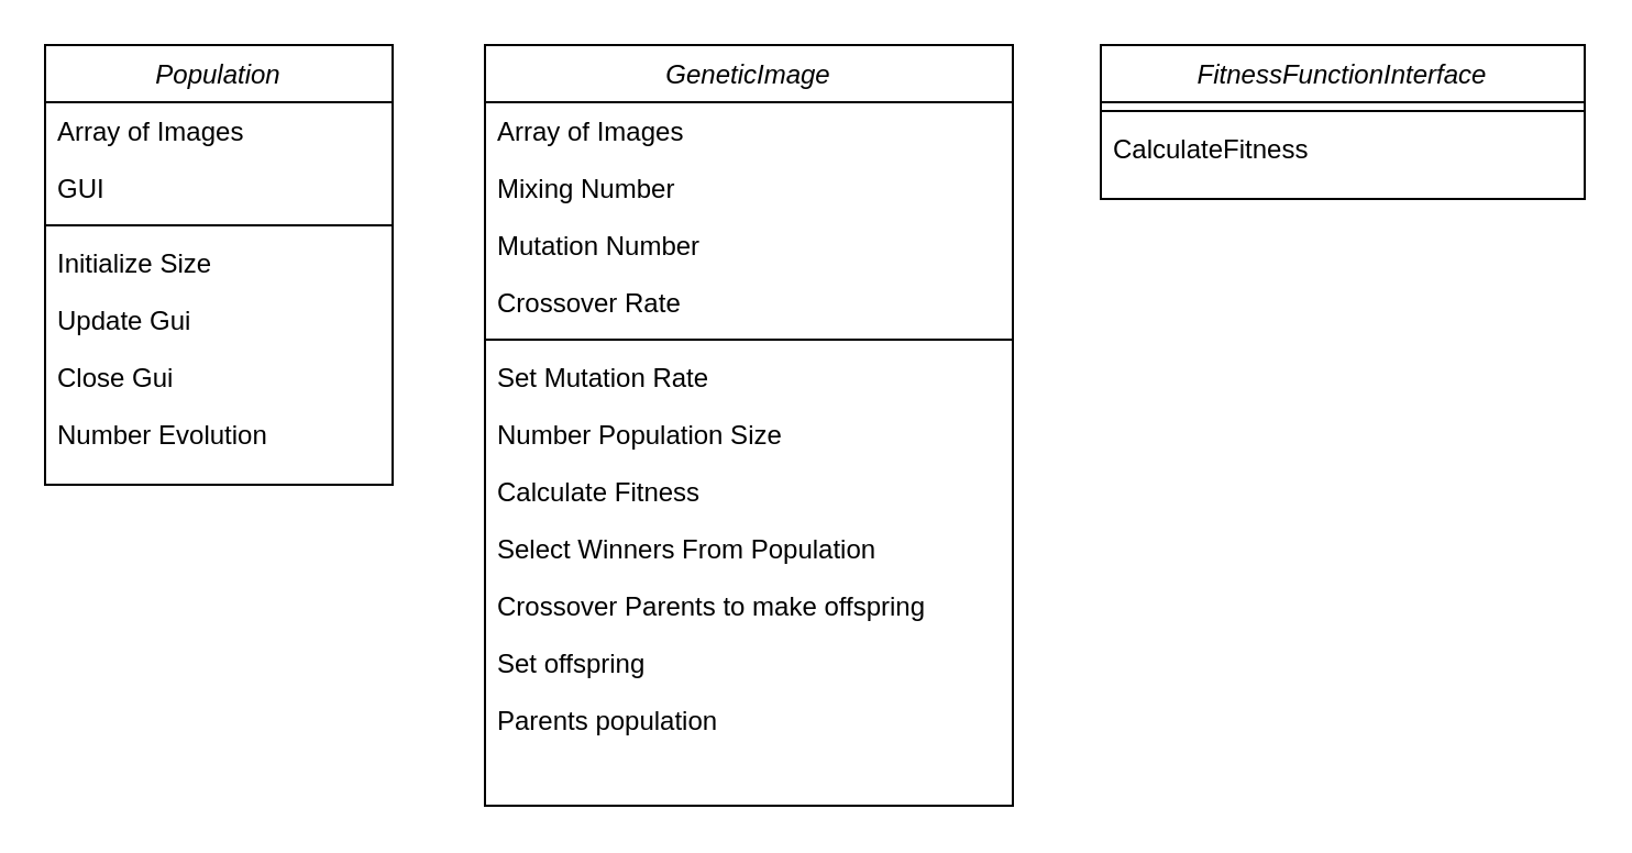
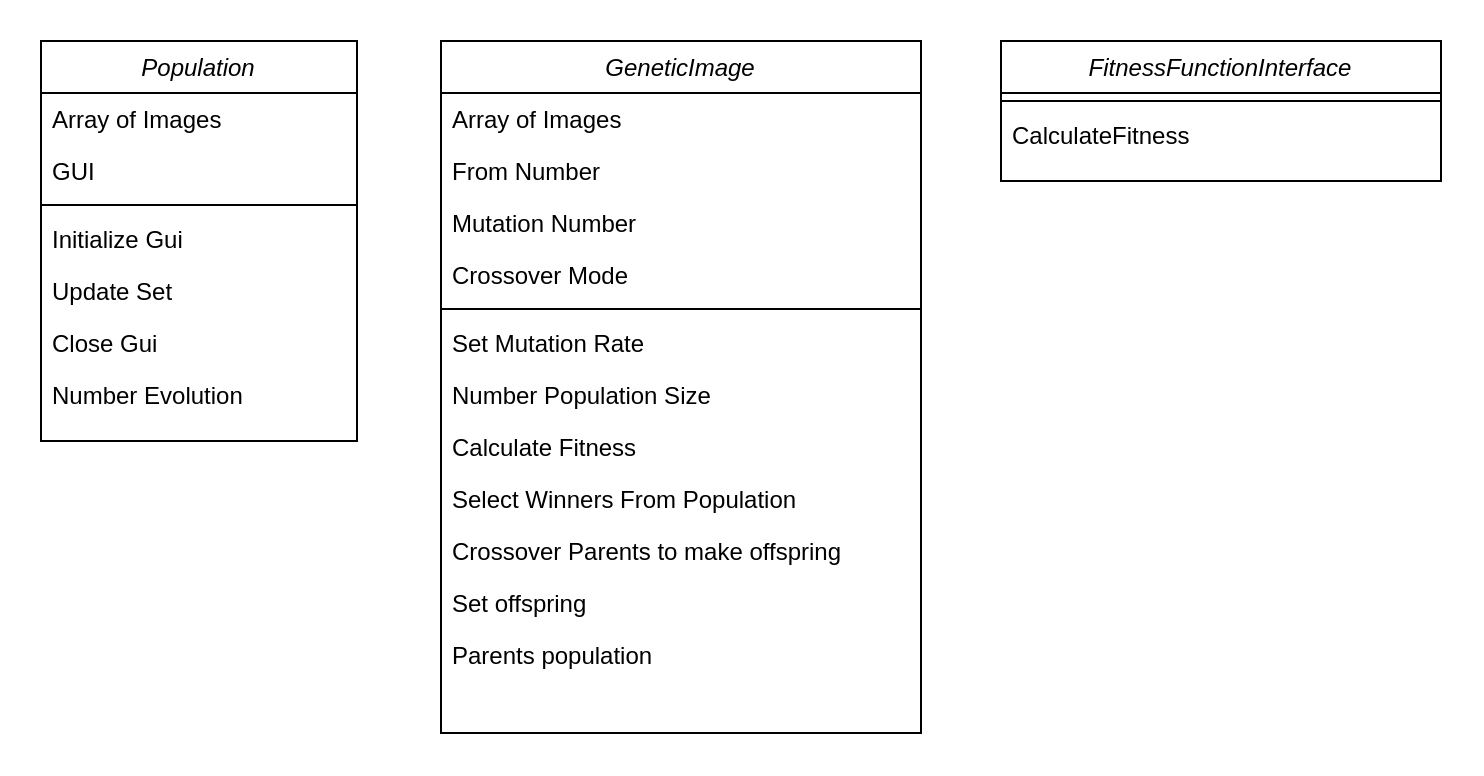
- <mxCell id="12" value="Mixing Number" style="text;align=left;verticalAlign=top;spacingLeft=4;spacingRight=4;overflow=hidden;rotatable=0;points=[[0,0.5],[1,0.5]];portConstraint=eastwest;rounded=0;shadow=0;html=0;" parent="10" vertex="1"><mxGeometry y="52" width="240" height="26" as="geometry" /></mxCell>
+ <mxCell id="12" value="From Number" style="text;align=left;verticalAlign=top;spacingLeft=4;spacingRight=4;overflow=hidden;rotatable=0;points=[[0,0.5],[1,0.5]];portConstraint=eastwest;rounded=0;shadow=0;html=0;" parent="10" vertex="1"><mxGeometry y="52" width="240" height="26" as="geometry" /></mxCell>
- <mxCell id="6" value="Initialize Size" style="text;align=left;verticalAlign=top;spacingLeft=4;spacingRight=4;overflow=hidden;rotatable=0;points=[[0,0.5],[1,0.5]];portConstraint=eastwest;" parent="2" vertex="1"><mxGeometry y="86" width="158" height="26" as="geometry" /></mxCell>
+ <mxCell id="6" value="Initialize Gui" style="text;align=left;verticalAlign=top;spacingLeft=4;spacingRight=4;overflow=hidden;rotatable=0;points=[[0,0.5],[1,0.5]];portConstraint=eastwest;" parent="2" vertex="1"><mxGeometry y="86" width="158" height="26" as="geometry" /></mxCell>
- <mxCell id="14" value="Crossover Rate" style="text;align=left;verticalAlign=top;spacingLeft=4;spacingRight=4;overflow=hidden;rotatable=0;points=[[0,0.5],[1,0.5]];portConstraint=eastwest;" parent="10" vertex="1"><mxGeometry y="104" width="240" height="26" as="geometry" /></mxCell>
+ <mxCell id="14" value="Crossover Mode" style="text;align=left;verticalAlign=top;spacingLeft=4;spacingRight=4;overflow=hidden;rotatable=0;points=[[0,0.5],[1,0.5]];portConstraint=eastwest;" parent="10" vertex="1"><mxGeometry y="104" width="240" height="26" as="geometry" /></mxCell>
- <mxCell id="7" value="Update Gui" style="text;align=left;verticalAlign=top;spacingLeft=4;spacingRight=4;overflow=hidden;rotatable=0;points=[[0,0.5],[1,0.5]];portConstraint=eastwest;" parent="2" vertex="1"><mxGeometry y="112" width="158" height="26" as="geometry" /></mxCell>
+ <mxCell id="7" value="Update Set" style="text;align=left;verticalAlign=top;spacingLeft=4;spacingRight=4;overflow=hidden;rotatable=0;points=[[0,0.5],[1,0.5]];portConstraint=eastwest;" parent="2" vertex="1"><mxGeometry y="112" width="158" height="26" as="geometry" /></mxCell>
